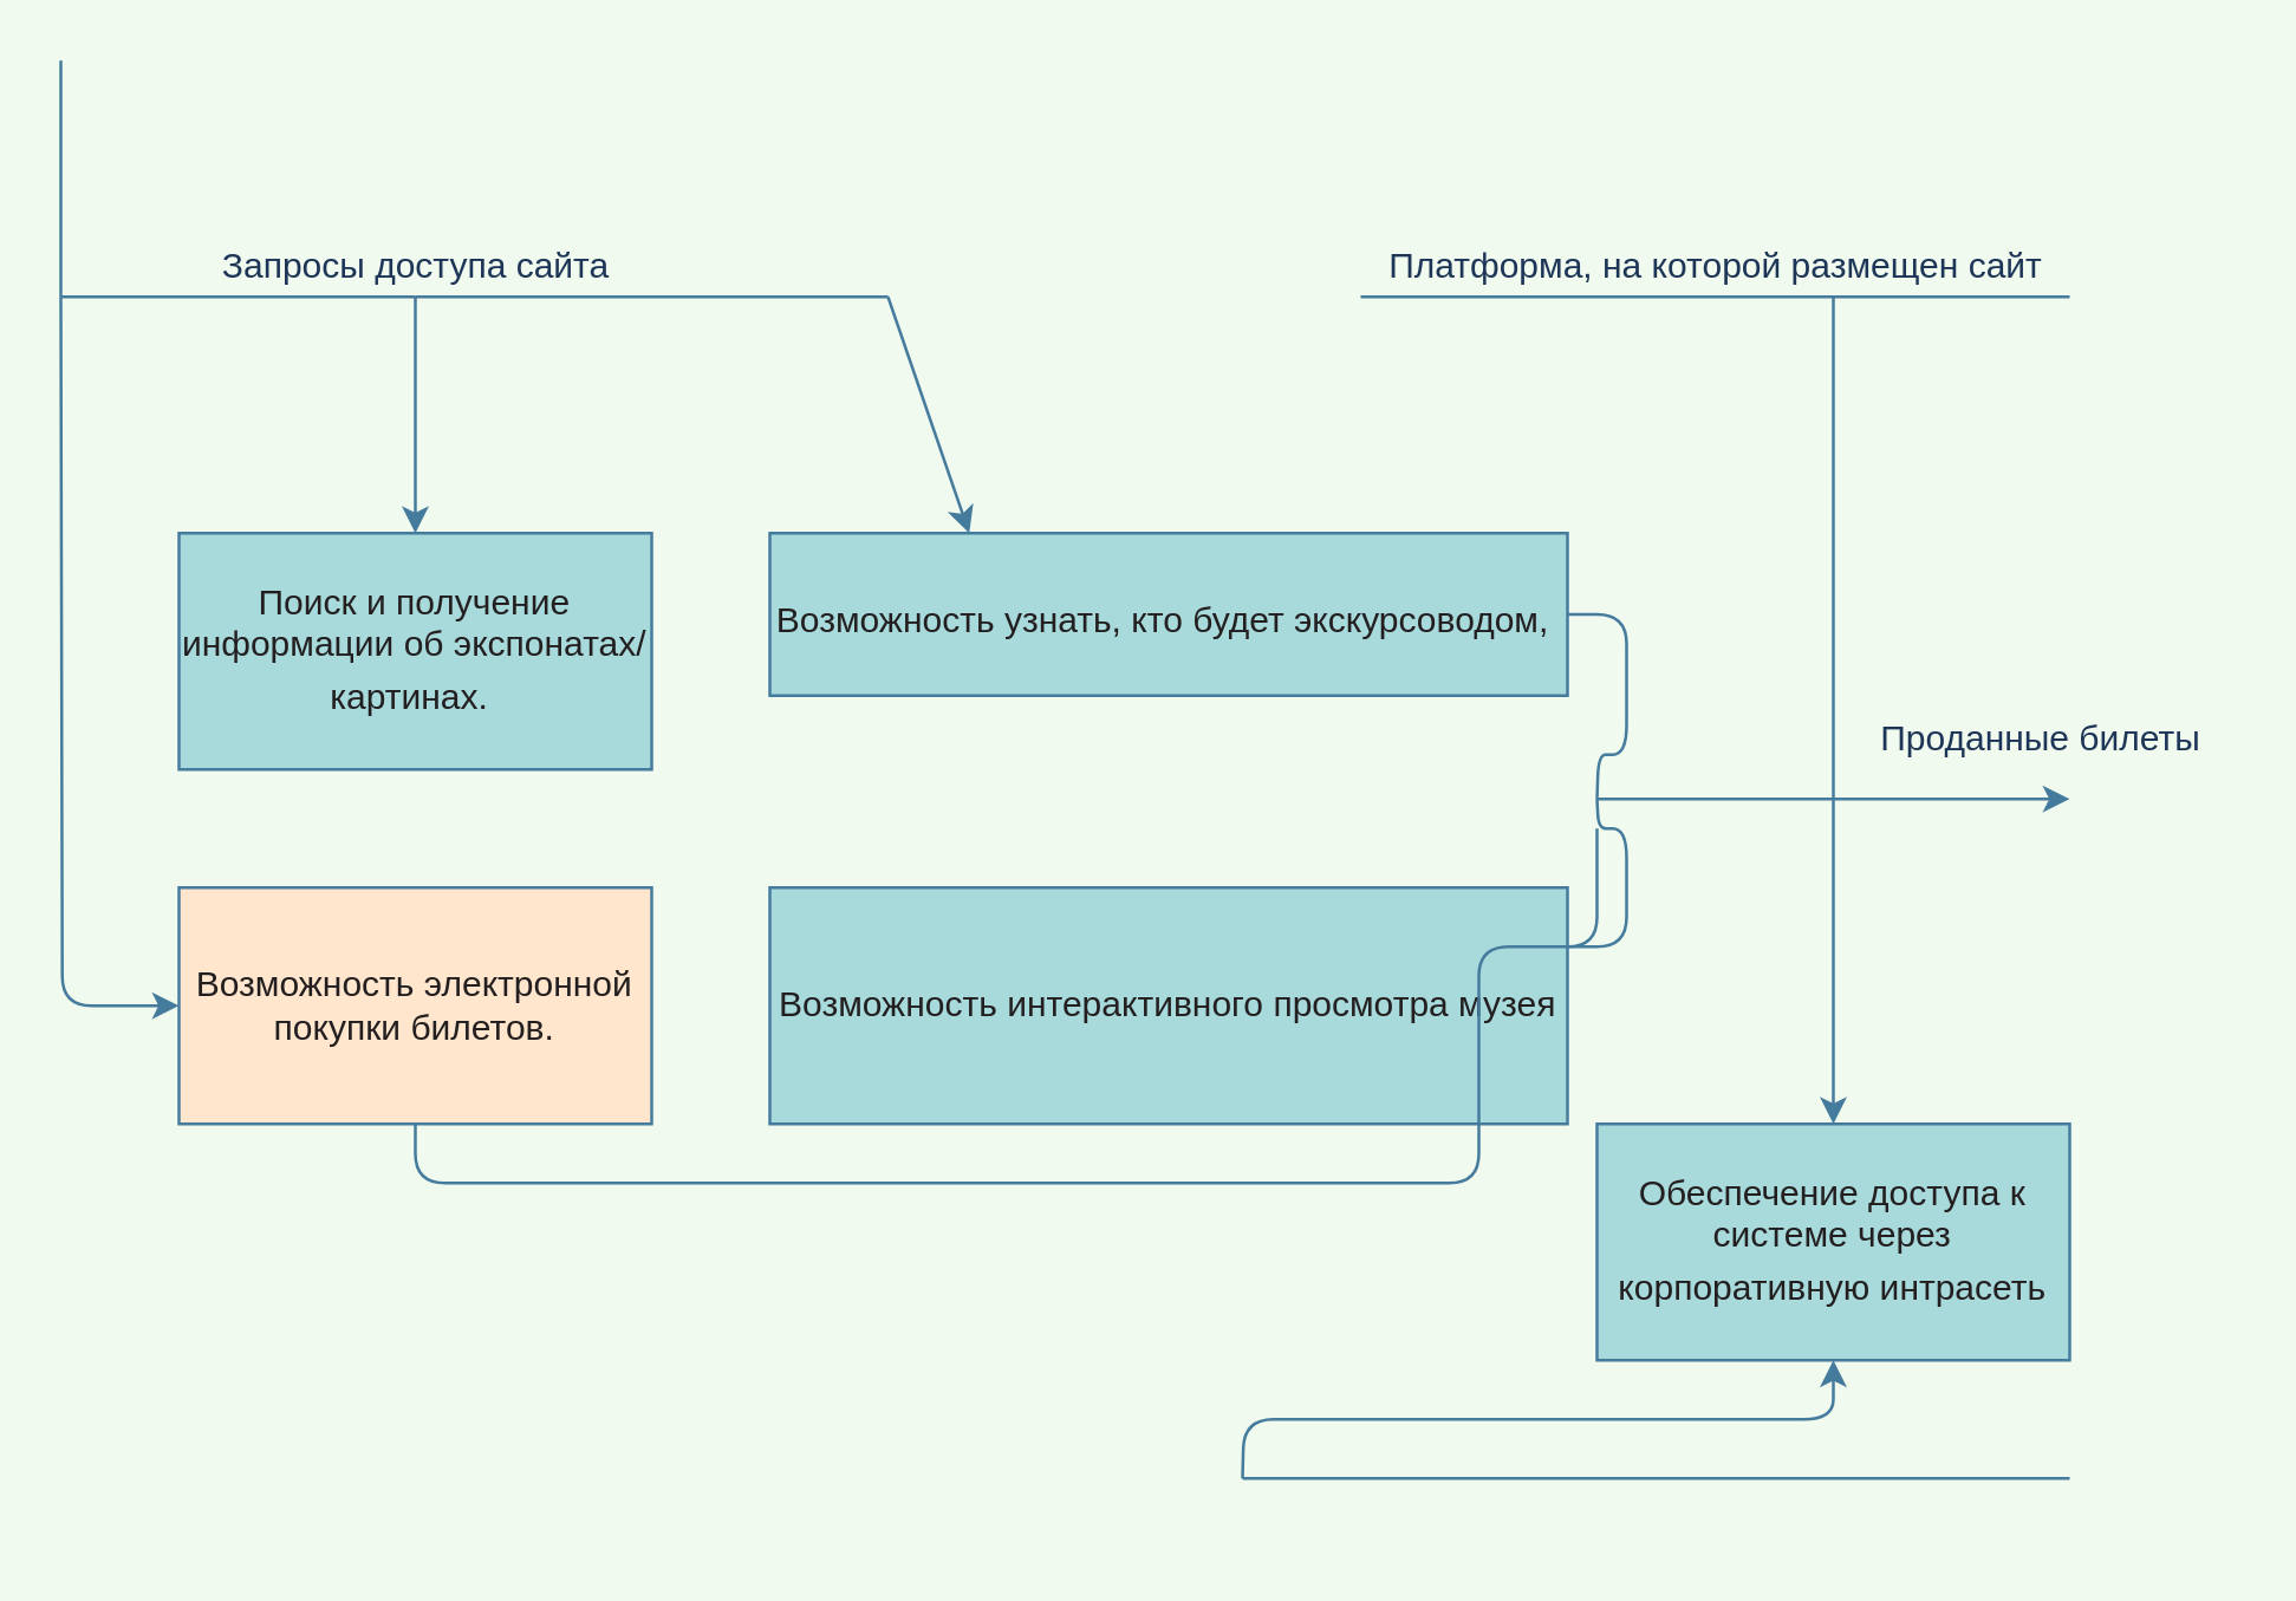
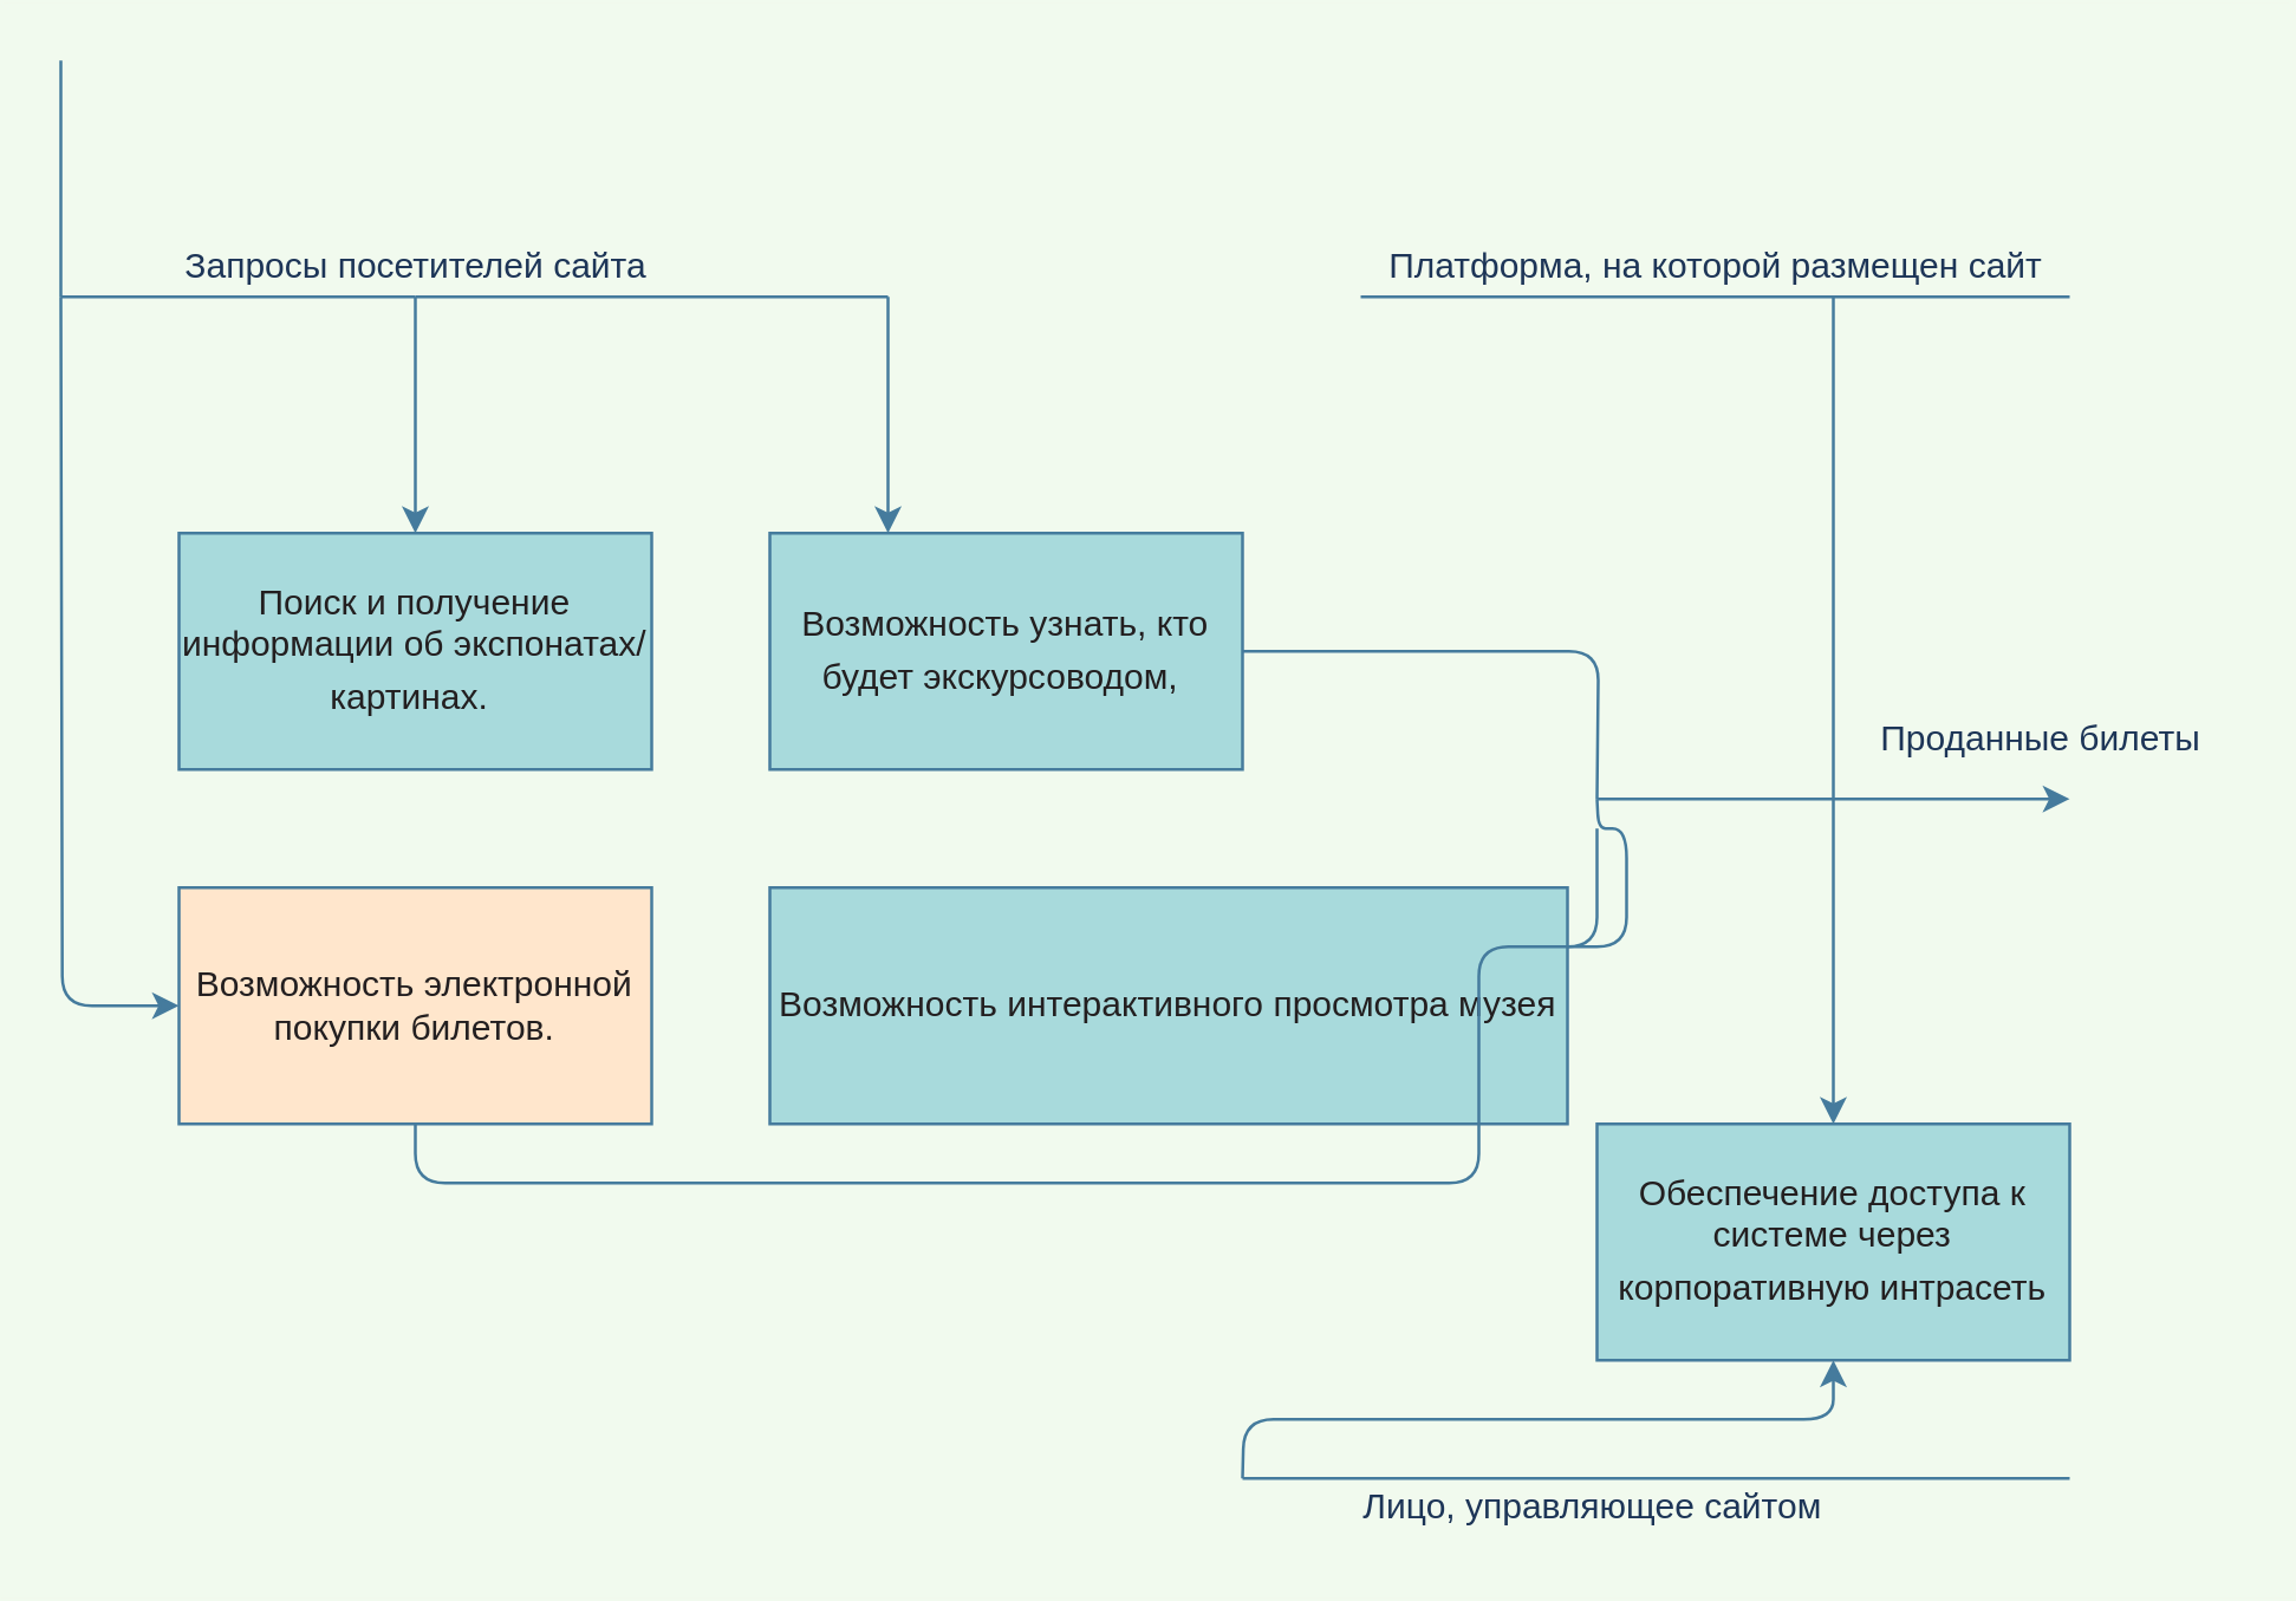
- <mxCell id="14" value="Запросы доступа сайта" style="text;html=1;align=center;verticalAlign=middle;resizable=0;points=[];autosize=1;fontColor=#1D3557;" vertex="1" parent="1"><mxGeometry x="50" y="80" width="180" height="20" as="geometry" /></mxCell>
+ <mxCell id="14" value="Запросы посетителей сайта" style="text;html=1;align=center;verticalAlign=middle;resizable=0;points=[];autosize=1;fontColor=#1D3557;" vertex="1" parent="1"><mxGeometry x="50" y="80" width="180" height="20" as="geometry" /></mxCell>
- <mxCell id="4" value="&lt;span style=&quot;font-family: &amp;#34;arial&amp;#34; , sans-serif ; color: rgb(35 , 31 , 32)&quot;&gt;&lt;font style=&quot;font-size: 12px&quot;&gt;Возможность узнать, кто будет экскурсоводом,&amp;nbsp;&lt;/font&gt;&lt;/span&gt;&lt;span style=&quot;color: rgb(0 , 0 , 0) ; font-size: medium&quot;&gt;&lt;/span&gt;" style="rounded=0;whiteSpace=wrap;html=1;sketch=0;strokeColor=#457B9D;fillColor=#A8DADC;fontColor=#1D3557;" vertex="1" parent="1"><mxGeometry x="260" y="180" width="270" height="55" as="geometry" /></mxCell>
+ <mxCell id="4" value="&lt;span style=&quot;font-family: &amp;#34;arial&amp;#34; , sans-serif ; color: rgb(35 , 31 , 32)&quot;&gt;&lt;font style=&quot;font-size: 12px&quot;&gt;Возможность узнать, кто будет экскурсоводом,&amp;nbsp;&lt;/font&gt;&lt;/span&gt;&lt;span style=&quot;color: rgb(0 , 0 , 0) ; font-size: medium&quot;&gt;&lt;/span&gt;" style="rounded=0;whiteSpace=wrap;html=1;sketch=0;strokeColor=#457B9D;fillColor=#A8DADC;fontColor=#1D3557;" vertex="1" parent="1"><mxGeometry x="260" y="180" width="160" height="80" as="geometry" /></mxCell>
+ <mxCell id="19" value="Лицо, управляющее сайтом&amp;nbsp;" style="text;html=1;align=center;verticalAlign=middle;resizable=0;points=[];autosize=1;fontColor=#1D3557;" vertex="1" parent="1"><mxGeometry x="450" y="500" width="180" height="20" as="geometry" /></mxCell>
